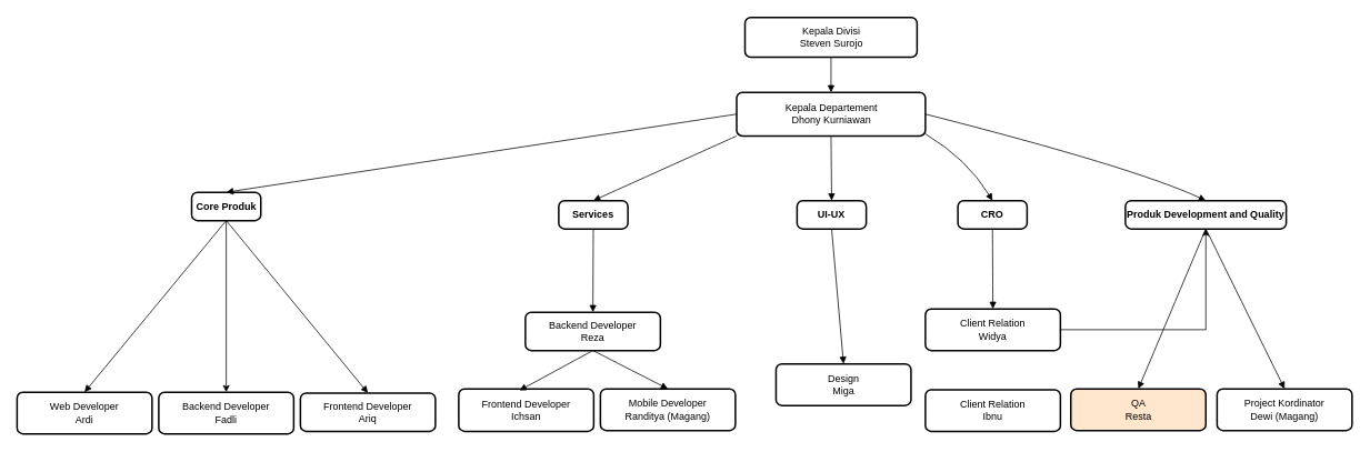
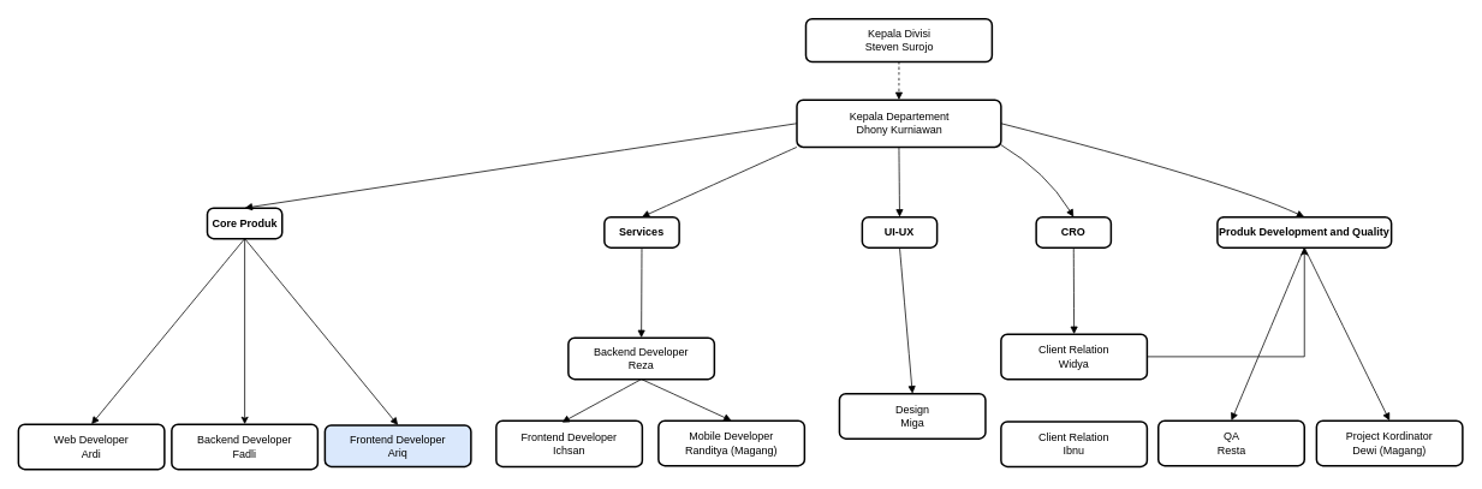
- <mxCell id="7" value="" style="curved=1;startArrow=none;endArrow=block;exitX=0.5;exitY=1;entryX=0.5;entryY=0;exitDx=0;exitDy=0;entryDx=0;entryDy=0;" parent="1" source="2" target="12" edge="1"><mxGeometry relative="1" as="geometry"><Array as="points" /><mxPoint x="996.75" y="120" as="targetPoint" /></mxGeometry></mxCell>
+ <mxCell id="7" value="" style="curved=1;startArrow=none;endArrow=block;exitX=0.5;exitY=1;entryX=0.5;entryY=0;exitDx=0;exitDy=0;entryDx=0;entryDy=0;dashed=1;" parent="1" source="2" target="12" edge="1"><mxGeometry relative="1" as="geometry"><Array as="points" /><mxPoint x="996.75" y="120" as="targetPoint" /></mxGeometry></mxCell>
- <mxCell id="30" value="Mobile Developer&#10;Randitya (Magang)" style="rounded=1;absoluteArcSize=1;arcSize=14;whiteSpace=wrap;strokeWidth=2;" vertex="1" parent="1"><mxGeometry x="720" y="466" width="162" height="50" as="geometry" /></mxCell>
+ <mxCell id="30" value="Mobile Developer&#10;Randitya (Magang)" style="rounded=1;absoluteArcSize=1;arcSize=14;whiteSpace=wrap;strokeWidth=2;" vertex="1" parent="1"><mxGeometry x="730" y="466" width="162" height="50" as="geometry" /></mxCell>
- <mxCell id="32" value="QA&#10;Resta" style="rounded=1;absoluteArcSize=1;arcSize=14;whiteSpace=wrap;strokeWidth=2;fillColor=#ffe6cc;" vertex="1" parent="1"><mxGeometry x="1284.5" y="466" width="162" height="50" as="geometry" /></mxCell>
+ <mxCell id="32" value="QA&#10;Resta" style="rounded=1;absoluteArcSize=1;arcSize=14;whiteSpace=wrap;strokeWidth=2;" vertex="1" parent="1"><mxGeometry x="1284.5" y="466" width="162" height="50" as="geometry" /></mxCell>
- <mxCell id="6" value="Frontend Developer&#10;Ariq" style="rounded=1;absoluteArcSize=1;arcSize=14;whiteSpace=wrap;strokeWidth=2;" parent="1" vertex="1"><mxGeometry x="360" y="471" width="162" height="46" as="geometry" /></mxCell>
+ <mxCell id="6" value="Frontend Developer&#10;Ariq" style="rounded=1;absoluteArcSize=1;arcSize=14;whiteSpace=wrap;strokeWidth=2;fillColor=#dae8fc;" parent="1" vertex="1"><mxGeometry x="360" y="471" width="162" height="46" as="geometry" /></mxCell>
